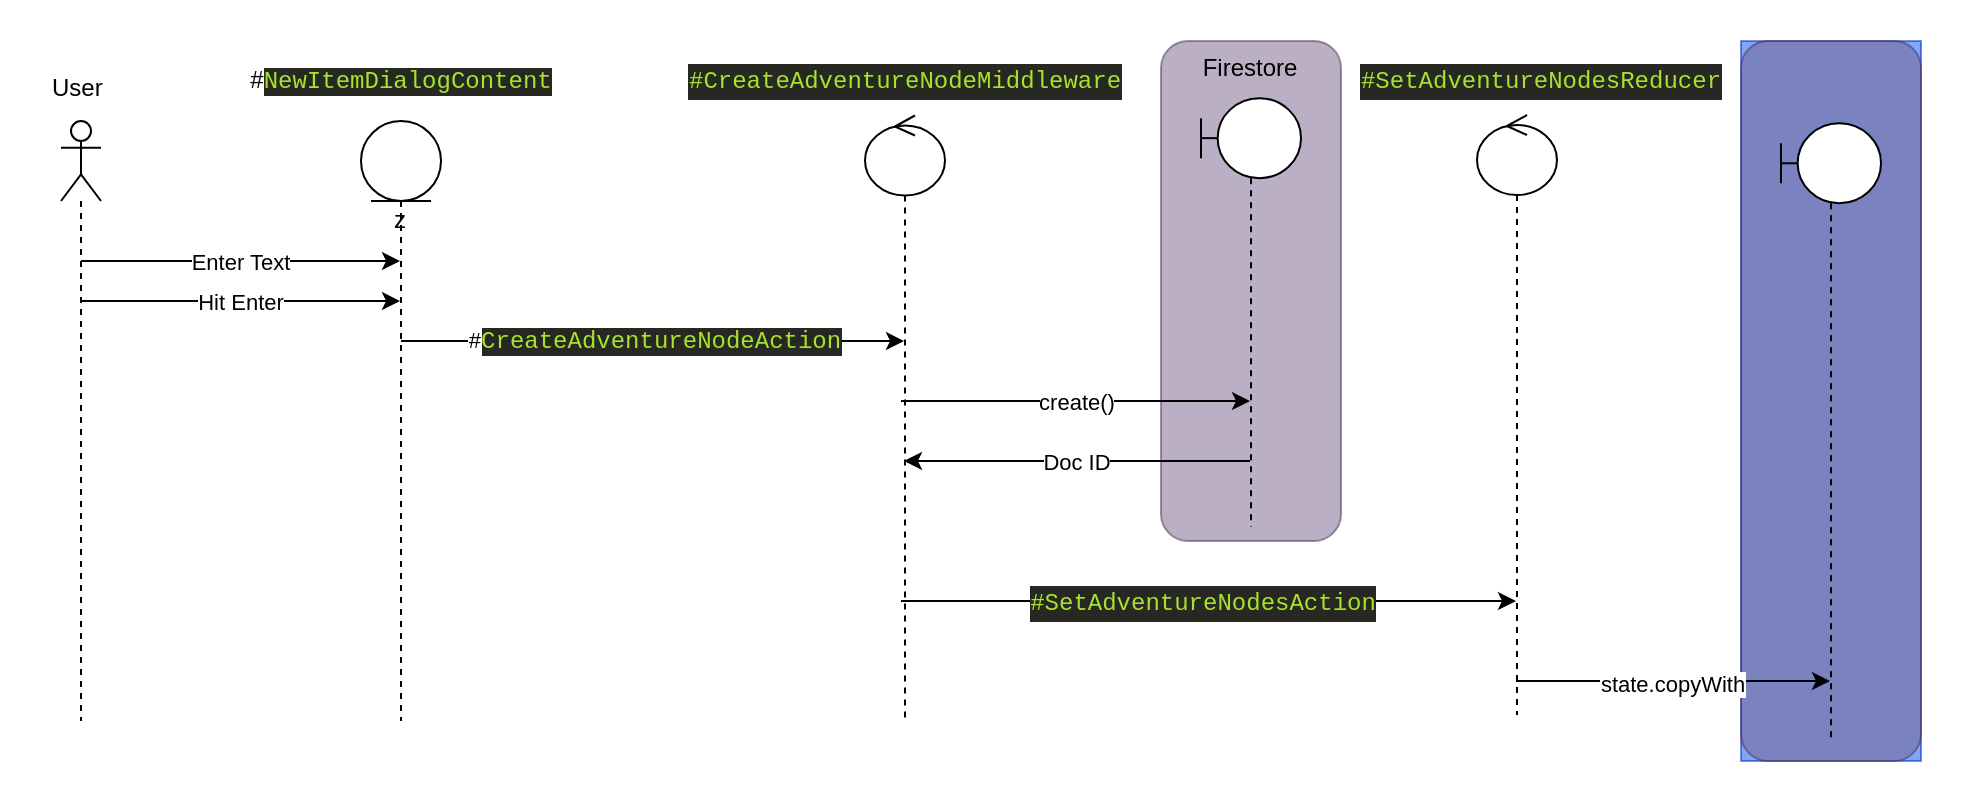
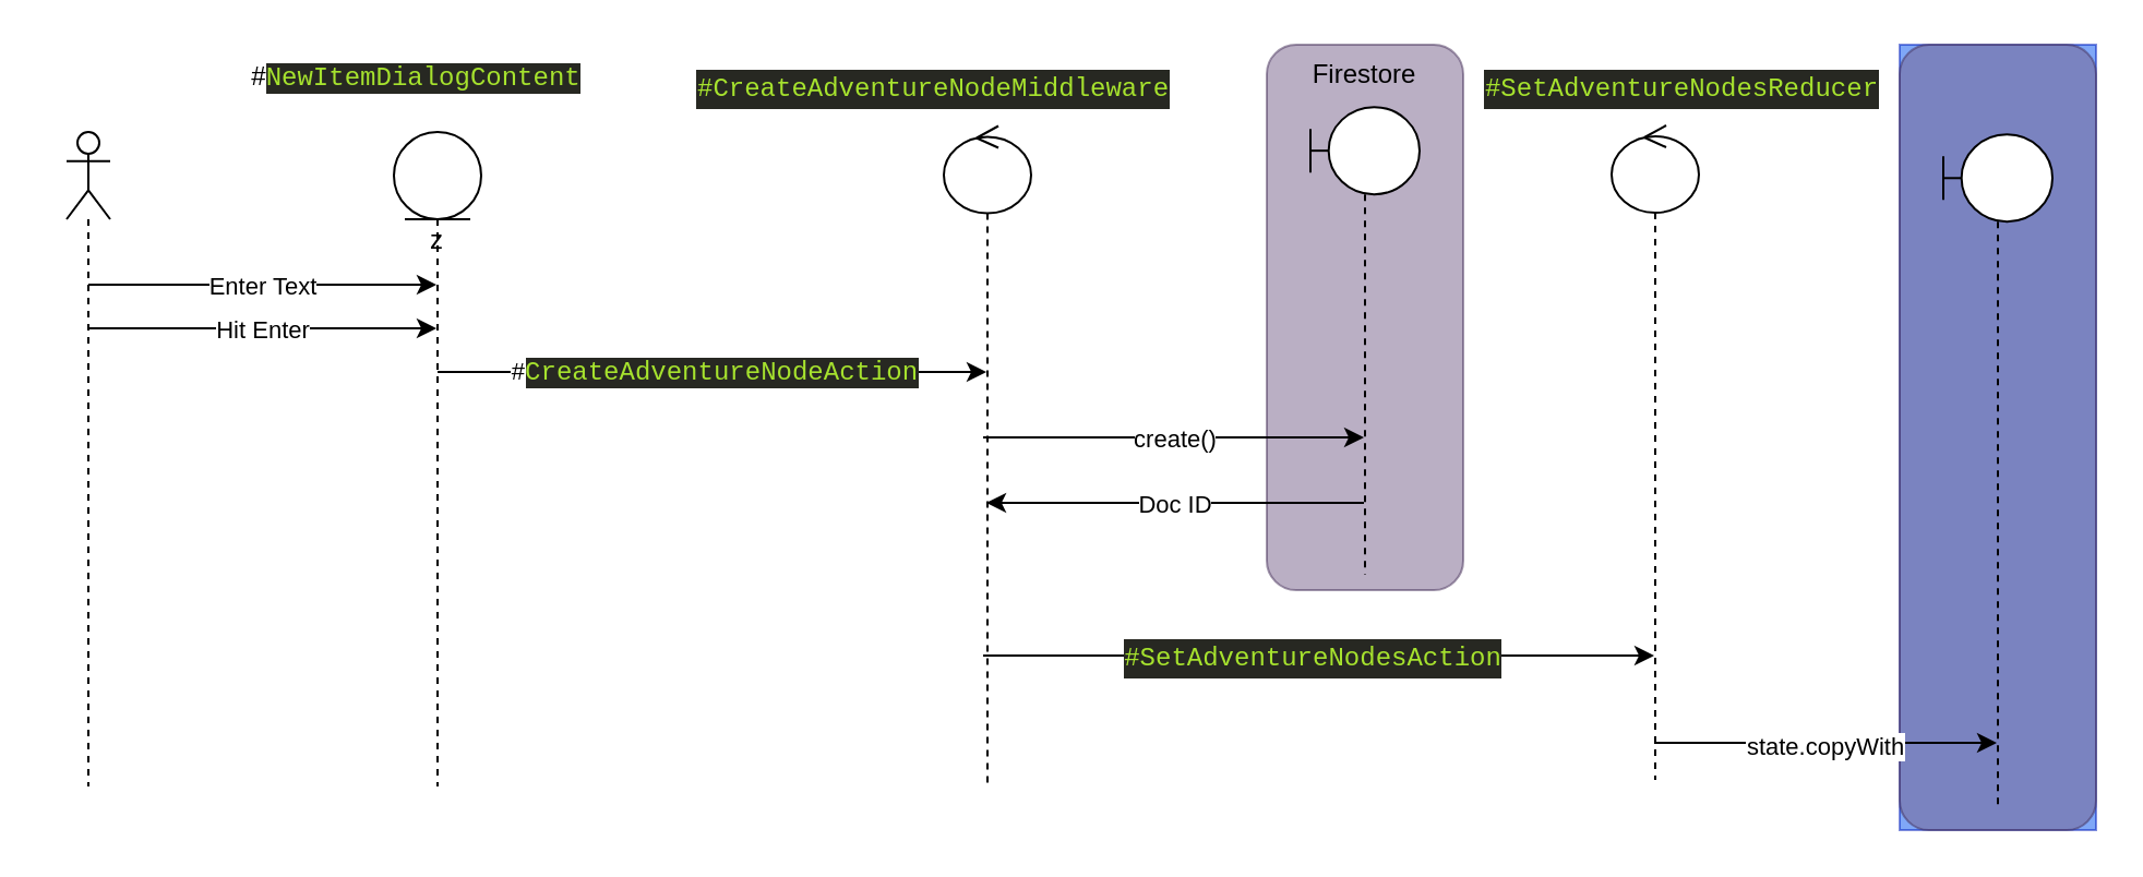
- <mxCell id="21" value="&lt;span style=&quot;font-family: &amp;#34;helvetica&amp;#34; ; text-align: left&quot;&gt;#&lt;/span&gt;&lt;span style=&quot;color: rgb(166 , 226 , 46) ; background-color: rgb(39 , 40 , 34) ; font-family: &amp;#34;menlo&amp;#34; , &amp;#34;monaco&amp;#34; , &amp;#34;courier new&amp;#34; , monospace&quot;&gt;NewItemDialogContent&lt;/span&gt;" style="text;html=1;align=center;verticalAlign=middle;resizable=0;points=[];autosize=1;strokeColor=none;" vertex="1" parent="1"><mxGeometry x="115" y="30" width="170" height="20" as="geometry" /></mxCell>
+ <mxCell id="21" value="&lt;span style=&quot;font-family: &amp;#34;helvetica&amp;#34; ; text-align: left&quot;&gt;#&lt;/span&gt;&lt;span style=&quot;color: rgb(166 , 226 , 46) ; background-color: rgb(39 , 40 , 34) ; font-family: &amp;#34;menlo&amp;#34; , &amp;#34;monaco&amp;#34; , &amp;#34;courier new&amp;#34; , monospace&quot;&gt;NewItemDialogContent&lt;/span&gt;" style="text;html=1;align=center;verticalAlign=middle;resizable=0;points=[];autosize=1;strokeColor=none;" vertex="1" parent="1"><mxGeometry x="105" y="25" width="170" height="20" as="geometry" /></mxCell>
- <mxCell id="27" value="&lt;div style=&quot;color: rgb(248 , 248 , 242) ; background-color: rgb(39 , 40 , 34) ; font-family: &amp;#34;menlo&amp;#34; , &amp;#34;monaco&amp;#34; , &amp;#34;courier new&amp;#34; , monospace ; line-height: 18px&quot;&gt;&lt;span style=&quot;color: rgb(166 , 226 , 46)&quot;&gt;#&lt;/span&gt;&lt;span style=&quot;color: rgb(166 , 226 , 46)&quot;&gt;CreateAdventureNodeMiddleware&lt;/span&gt;&lt;/div&gt;" style="text;html=1;align=center;verticalAlign=middle;resizable=0;points=[];autosize=1;strokeColor=none;" vertex="1" parent="1"><mxGeometry x="337" y="30" width="230" height="20" as="geometry" /></mxCell>
+ <mxCell id="27" value="&lt;div style=&quot;color: rgb(248 , 248 , 242) ; background-color: rgb(39 , 40 , 34) ; font-family: &amp;#34;menlo&amp;#34; , &amp;#34;monaco&amp;#34; , &amp;#34;courier new&amp;#34; , monospace ; line-height: 18px&quot;&gt;&lt;span style=&quot;color: rgb(166 , 226 , 46)&quot;&gt;#&lt;/span&gt;&lt;span style=&quot;color: rgb(166 , 226 , 46)&quot;&gt;CreateAdventureNodeMiddleware&lt;/span&gt;&lt;/div&gt;" style="text;html=1;align=center;verticalAlign=middle;resizable=0;points=[];autosize=1;strokeColor=none;" vertex="1" parent="1"><mxGeometry x="312" y="30" width="230" height="20" as="geometry" /></mxCell>
- <mxCell id="20" value="User" style="text;strokeColor=none;fillColor=none;align=left;verticalAlign=top;spacingLeft=4;spacingRight=4;overflow=hidden;rotatable=0;points=[[0,0.5],[1,0.5]];portConstraint=eastwest;" vertex="1" parent="18"><mxGeometry width="60" height="26" as="geometry" /></mxCell>
